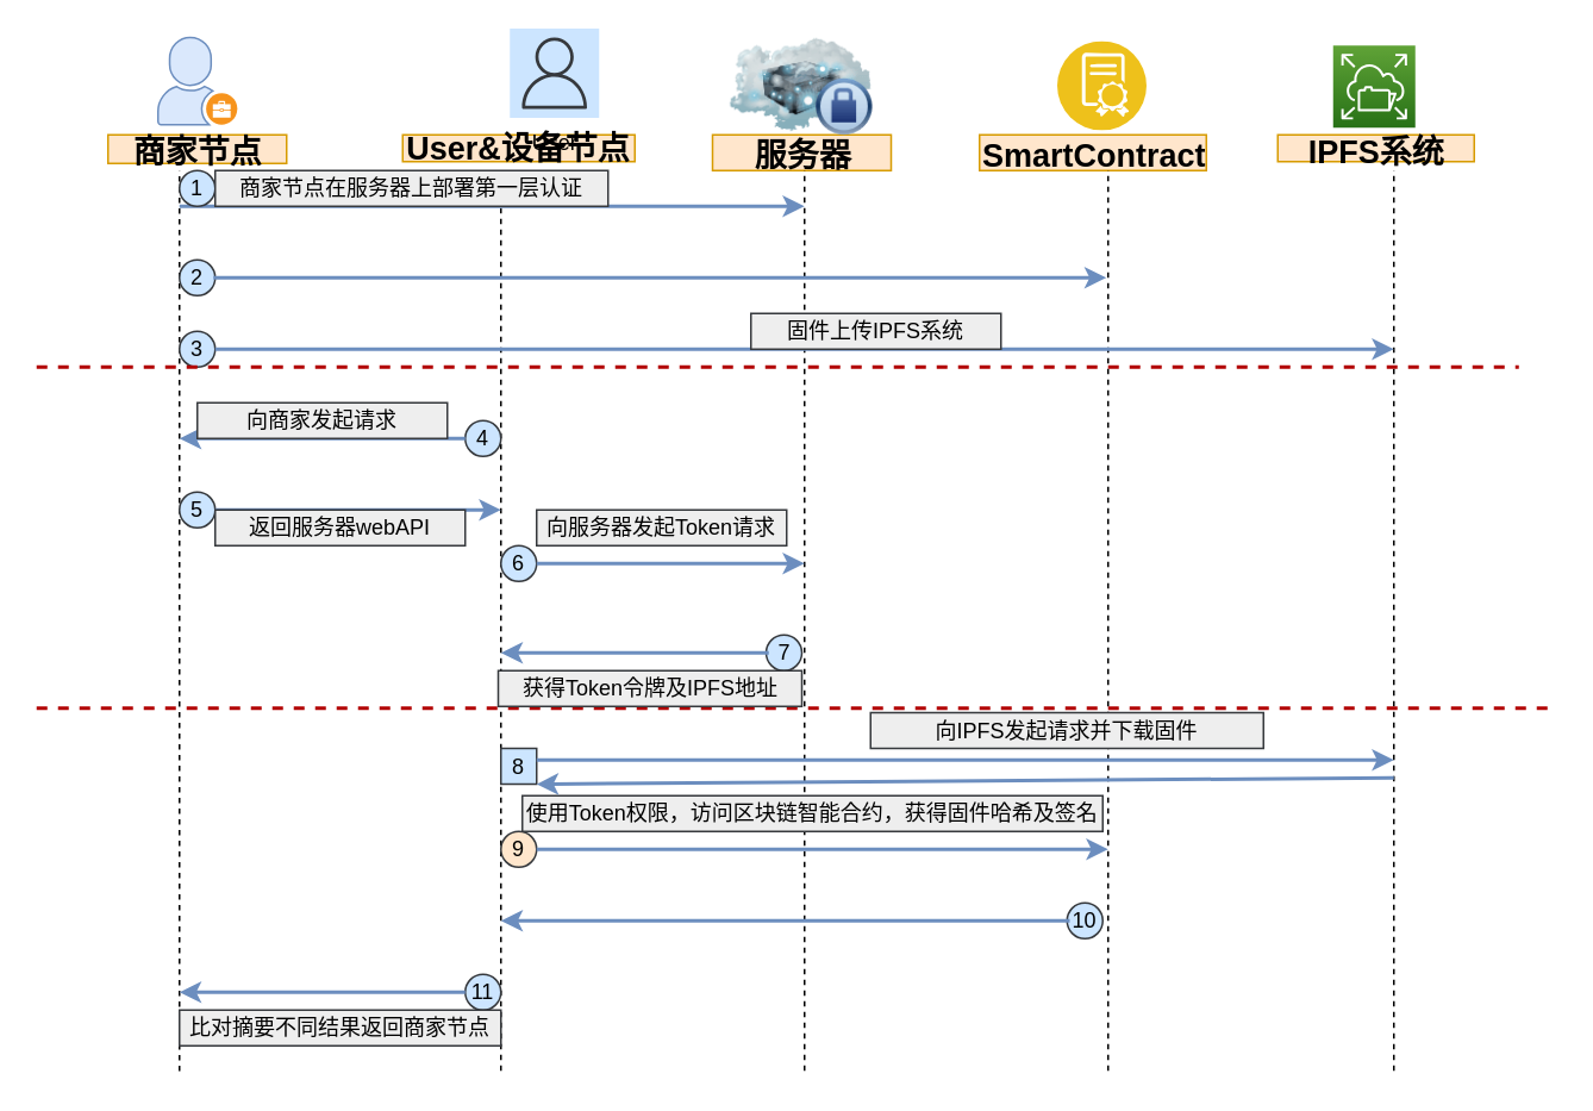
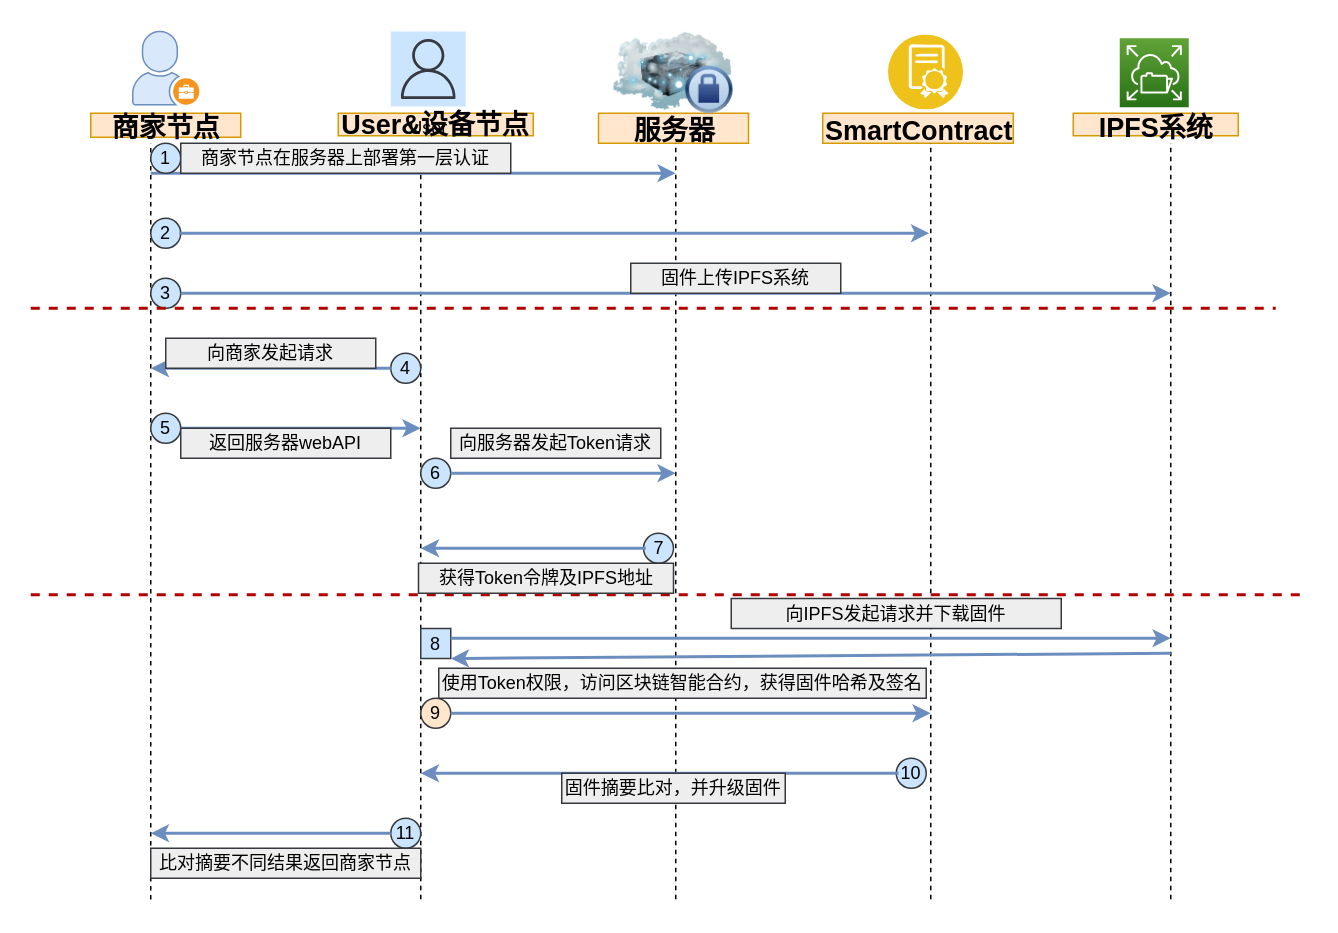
- <mxCell id="27" value="User" style="outlineConnect=0;strokeColor=#36393d;fillColor=#cce5ff;dashed=0;verticalLabelPosition=bottom;verticalAlign=top;align=center;html=1;fontSize=12;fontStyle=0;aspect=fixed;shape=mxgraph.aws4.resourceIcon;resIcon=mxgraph.aws4.user;" vertex="1" parent="1"><mxGeometry x="285" y="15.5" width="50" height="50" as="geometry" /></mxCell>
+ <mxCell id="27" value="User" style="outlineConnect=0;strokeColor=#36393d;fillColor=#cce5ff;dashed=0;verticalLabelPosition=bottom;verticalAlign=top;align=center;html=1;fontSize=12;fontStyle=0;aspect=fixed;shape=mxgraph.aws4.resourceIcon;resIcon=mxgraph.aws4.user;" vertex="1" parent="1"><mxGeometry x="260" y="20.5" width="50" height="50" as="geometry" /></mxCell>
+ <mxCell id="50" value="固件摘要比对，并升级固件" style="text;html=1;strokeColor=#36393d;fillColor=#eeeeee;align=center;verticalAlign=middle;whiteSpace=wrap;rounded=0;" vertex="1" parent="1"><mxGeometry x="374" y="515" width="149" height="20" as="geometry" /></mxCell>
